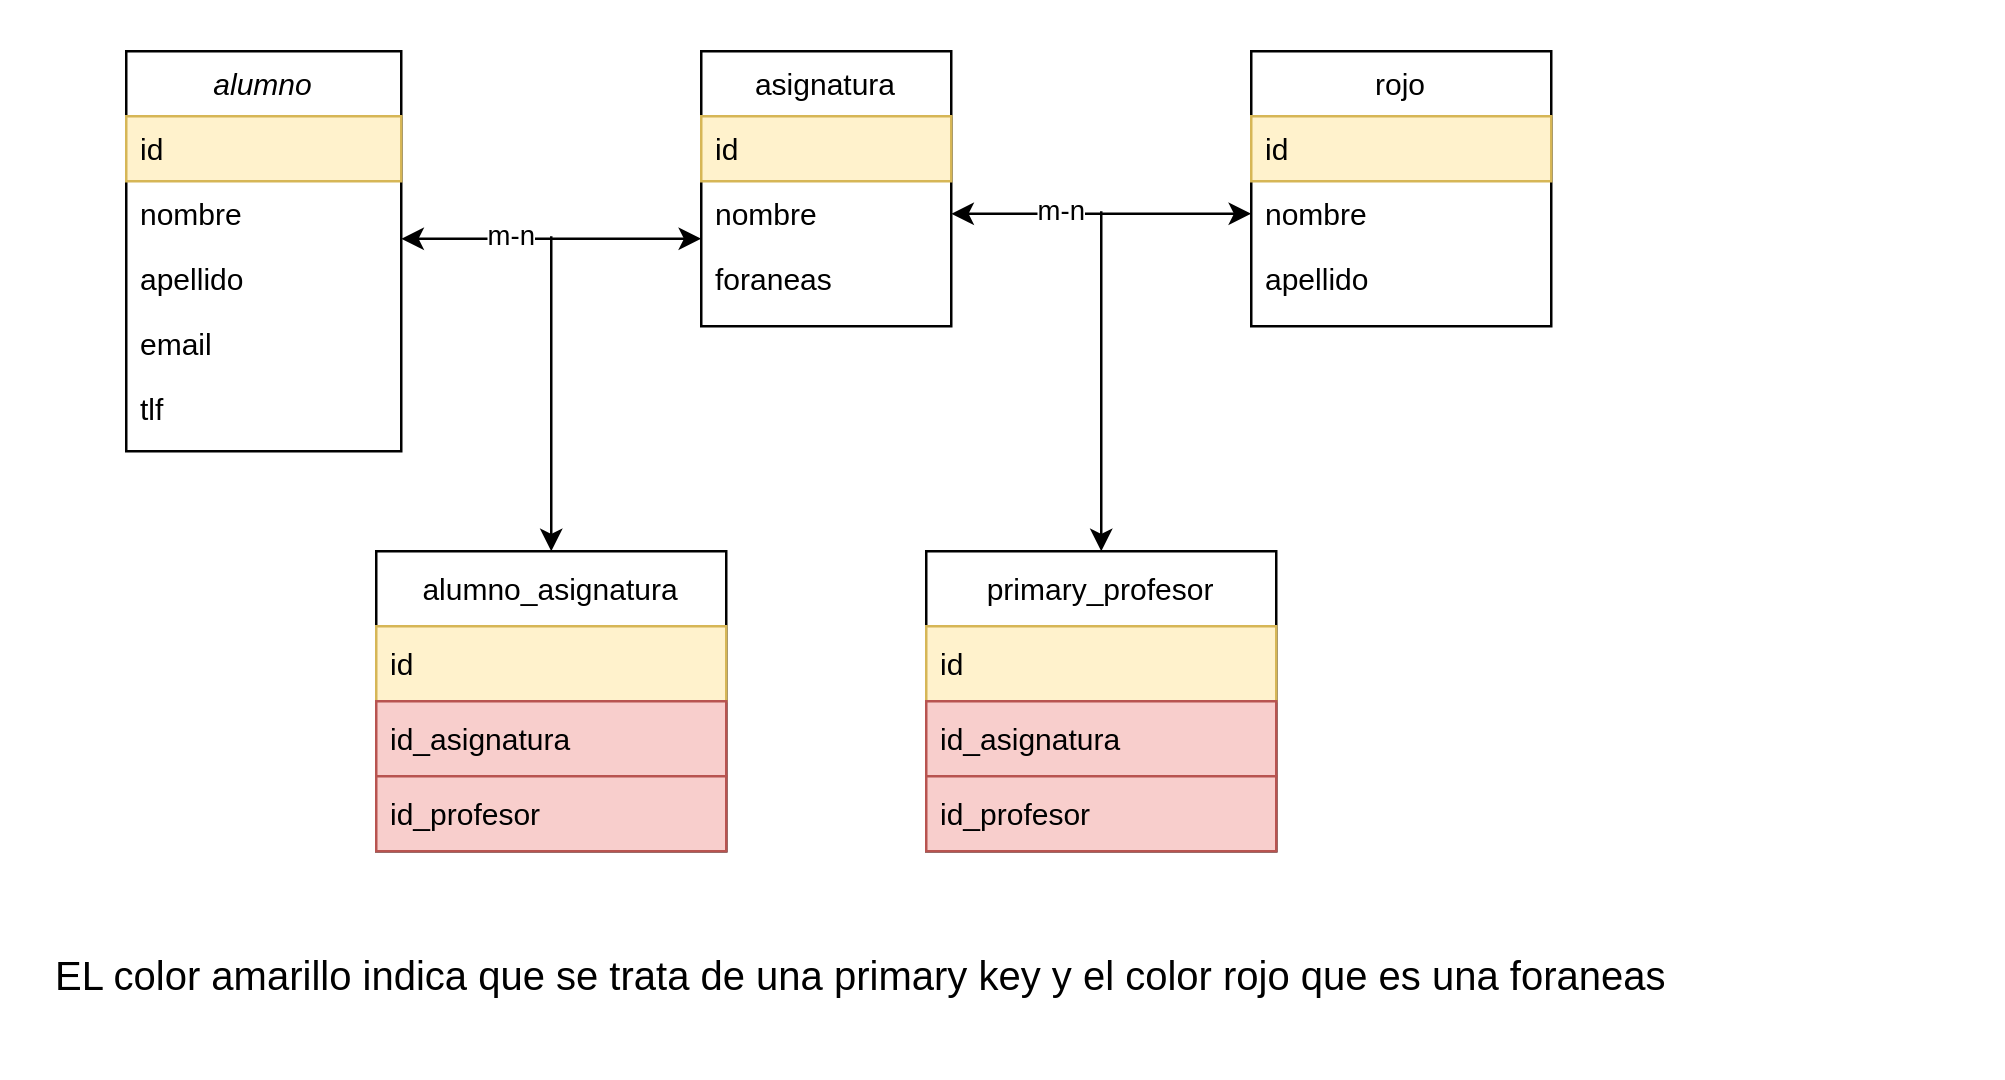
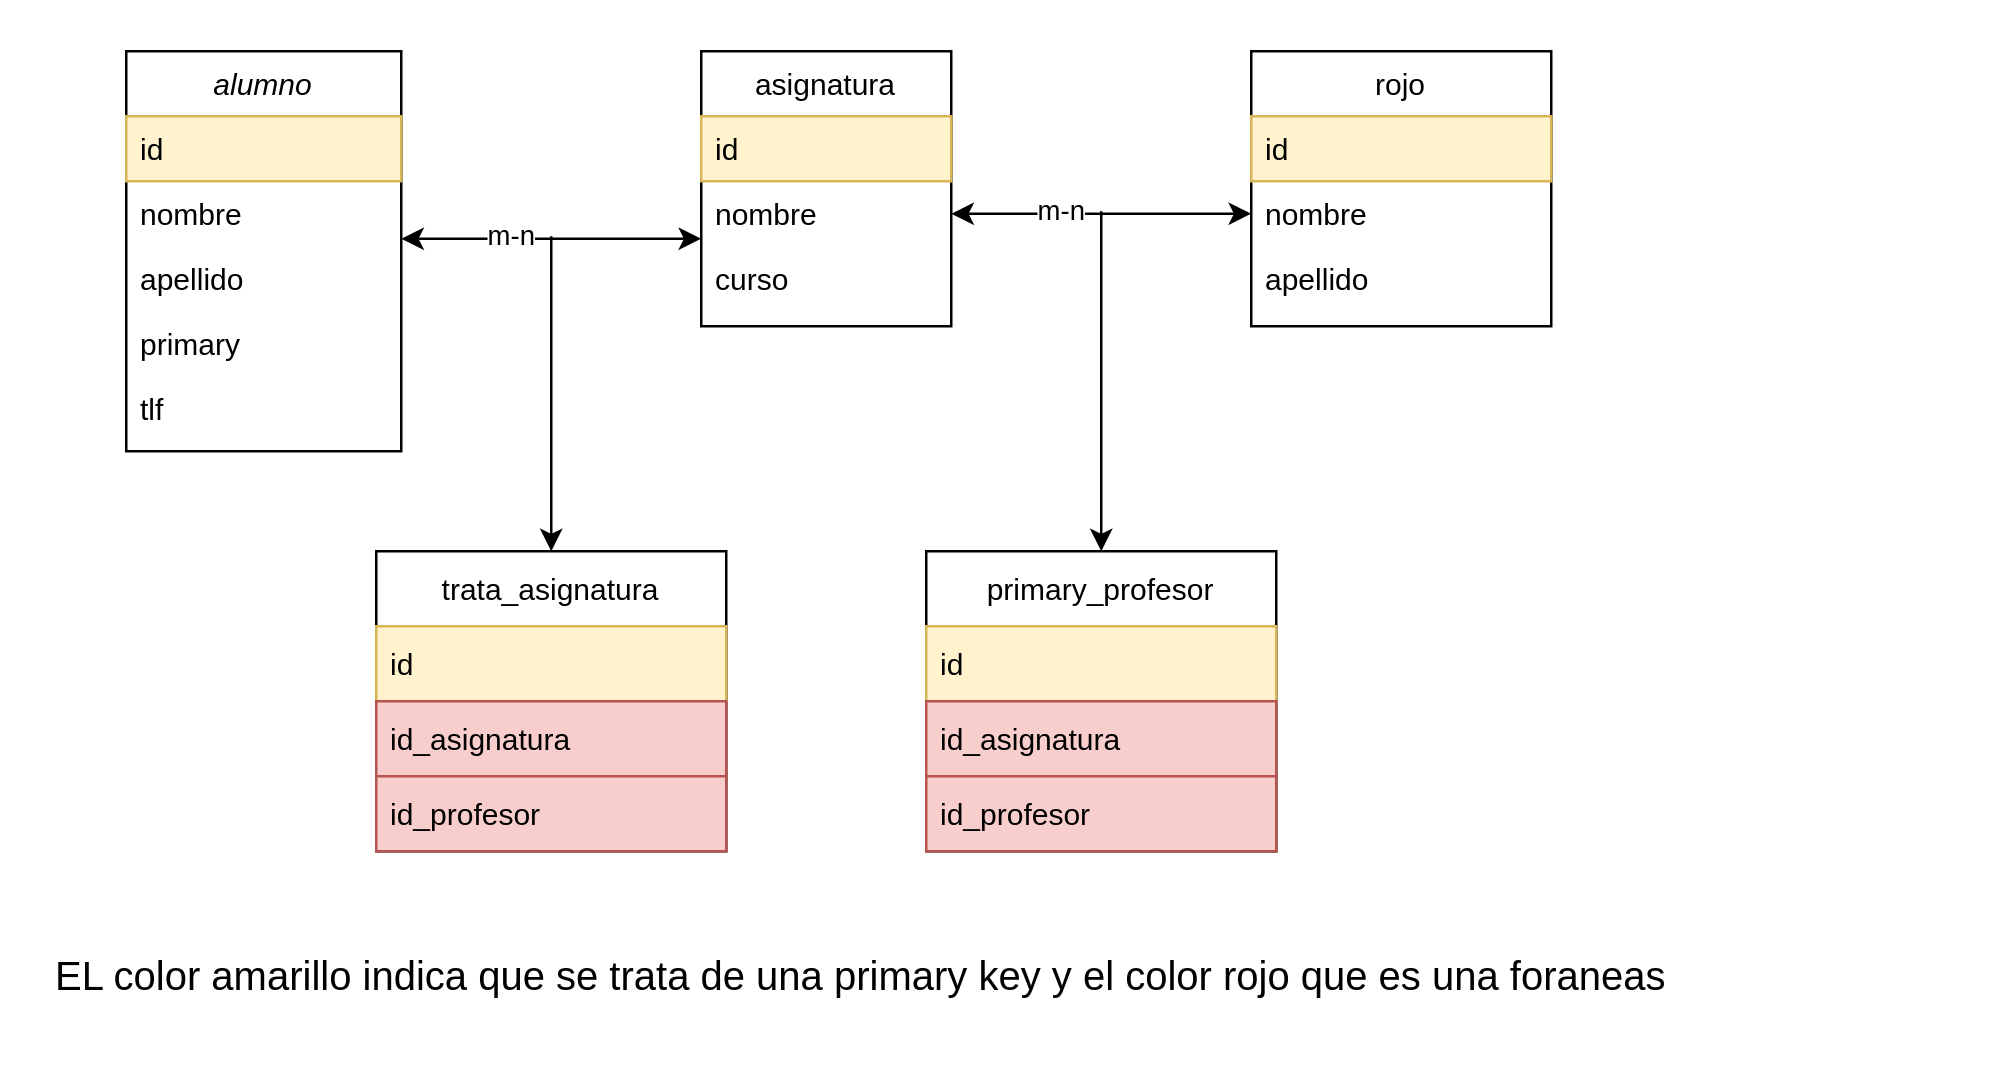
- <mxCell id="13" value="foraneas" style="text;align=left;verticalAlign=top;spacingLeft=4;spacingRight=4;overflow=hidden;rotatable=0;points=[[0,0.5],[1,0.5]];portConstraint=eastwest;rounded=0;shadow=0;html=0;" parent="10" vertex="1"><mxGeometry y="78" width="100" height="26" as="geometry" /></mxCell>
+ <mxCell id="13" value="curso" style="text;align=left;verticalAlign=top;spacingLeft=4;spacingRight=4;overflow=hidden;rotatable=0;points=[[0,0.5],[1,0.5]];portConstraint=eastwest;rounded=0;shadow=0;html=0;" parent="10" vertex="1"><mxGeometry y="78" width="100" height="26" as="geometry" /></mxCell>
- <mxCell id="6" value="email" style="text;align=left;verticalAlign=top;spacingLeft=4;spacingRight=4;overflow=hidden;rotatable=0;points=[[0,0.5],[1,0.5]];portConstraint=eastwest;rounded=0;shadow=0;html=0;" parent="2" vertex="1"><mxGeometry y="104" width="110" height="26" as="geometry" /></mxCell>
+ <mxCell id="6" value="primary" style="text;align=left;verticalAlign=top;spacingLeft=4;spacingRight=4;overflow=hidden;rotatable=0;points=[[0,0.5],[1,0.5]];portConstraint=eastwest;rounded=0;shadow=0;html=0;" parent="2" vertex="1"><mxGeometry y="104" width="110" height="26" as="geometry" /></mxCell>
- <mxCell id="23" value="alumno_asignatura" style="swimlane;fontStyle=0;childLayout=stackLayout;horizontal=1;startSize=30;horizontalStack=0;resizeParent=1;resizeParentMax=0;resizeLast=0;collapsible=1;marginBottom=0;" parent="1" vertex="1"><mxGeometry x="150" y="220" width="140" height="120" as="geometry" /></mxCell>
+ <mxCell id="23" value="trata_asignatura" style="swimlane;fontStyle=0;childLayout=stackLayout;horizontal=1;startSize=30;horizontalStack=0;resizeParent=1;resizeParentMax=0;resizeLast=0;collapsible=1;marginBottom=0;" parent="1" vertex="1"><mxGeometry x="150" y="220" width="140" height="120" as="geometry" /></mxCell>
